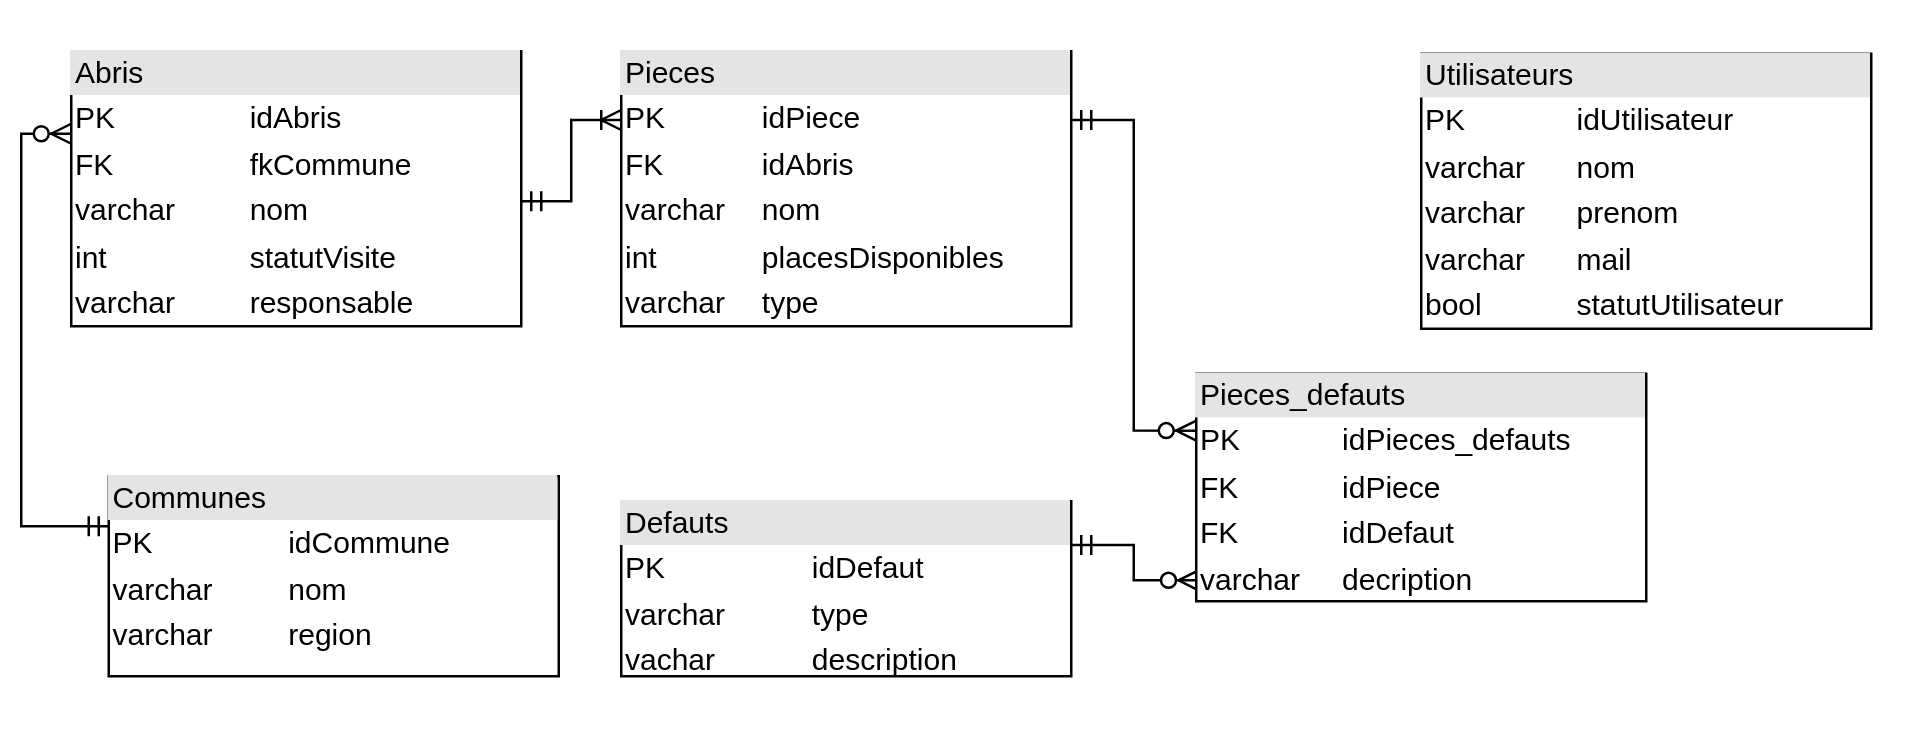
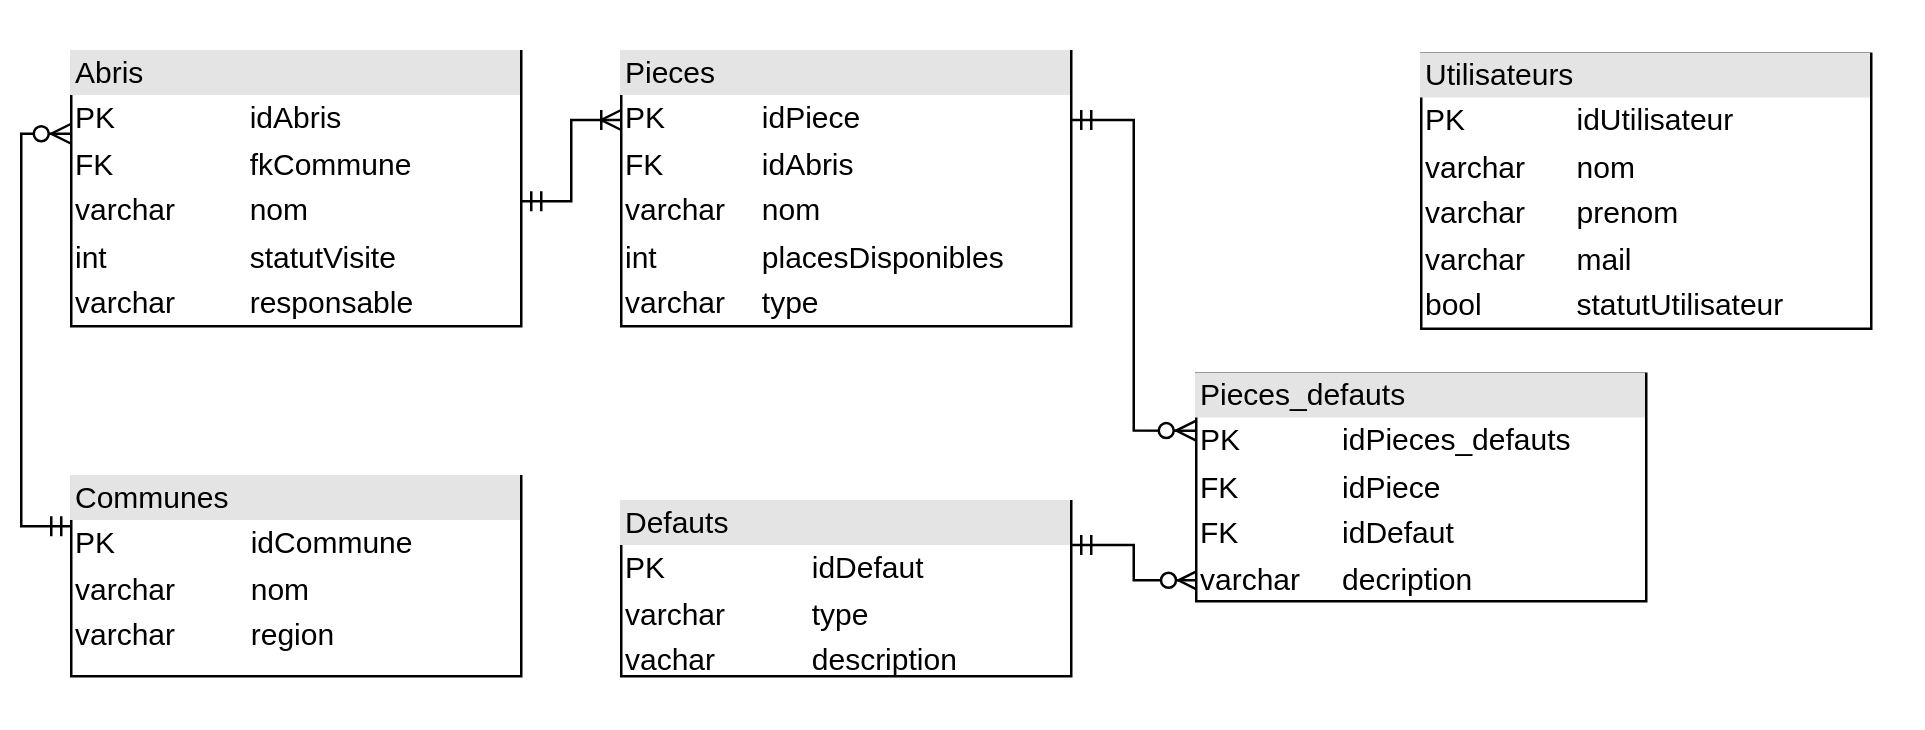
- <mxCell id="4" value="&lt;div style=&quot;box-sizing: border-box ; width: 100% ; background: #e4e4e4 ; padding: 2px&quot;&gt;Communes&lt;/div&gt;&lt;table style=&quot;width: 100% ; font-size: 1em&quot; cellpadding=&quot;2&quot; cellspacing=&quot;0&quot;&gt;&lt;tbody&gt;&lt;tr&gt;&lt;td&gt;PK&lt;/td&gt;&lt;td&gt;idCommune&lt;/td&gt;&lt;/tr&gt;&lt;tr&gt;&lt;td&gt;varchar&lt;/td&gt;&lt;td&gt;nom&lt;/td&gt;&lt;/tr&gt;&lt;tr&gt;&lt;td&gt;varchar&lt;/td&gt;&lt;td&gt;region&lt;/td&gt;&lt;/tr&gt;&lt;/tbody&gt;&lt;/table&gt;" style="verticalAlign=top;align=left;overflow=fill;html=1;" parent="1" vertex="1"><mxGeometry x="35" y="190" width="180" height="80" as="geometry" /></mxCell>
+ <mxCell id="4" value="&lt;div style=&quot;box-sizing: border-box ; width: 100% ; background: #e4e4e4 ; padding: 2px&quot;&gt;Communes&lt;/div&gt;&lt;table style=&quot;width: 100% ; font-size: 1em&quot; cellpadding=&quot;2&quot; cellspacing=&quot;0&quot;&gt;&lt;tbody&gt;&lt;tr&gt;&lt;td&gt;PK&lt;/td&gt;&lt;td&gt;idCommune&lt;/td&gt;&lt;/tr&gt;&lt;tr&gt;&lt;td&gt;varchar&lt;/td&gt;&lt;td&gt;nom&lt;/td&gt;&lt;/tr&gt;&lt;tr&gt;&lt;td&gt;varchar&lt;/td&gt;&lt;td&gt;region&lt;/td&gt;&lt;/tr&gt;&lt;/tbody&gt;&lt;/table&gt;" style="verticalAlign=top;align=left;overflow=fill;html=1;" parent="1" vertex="1"><mxGeometry x="20" y="190" width="180" height="80" as="geometry" /></mxCell>
